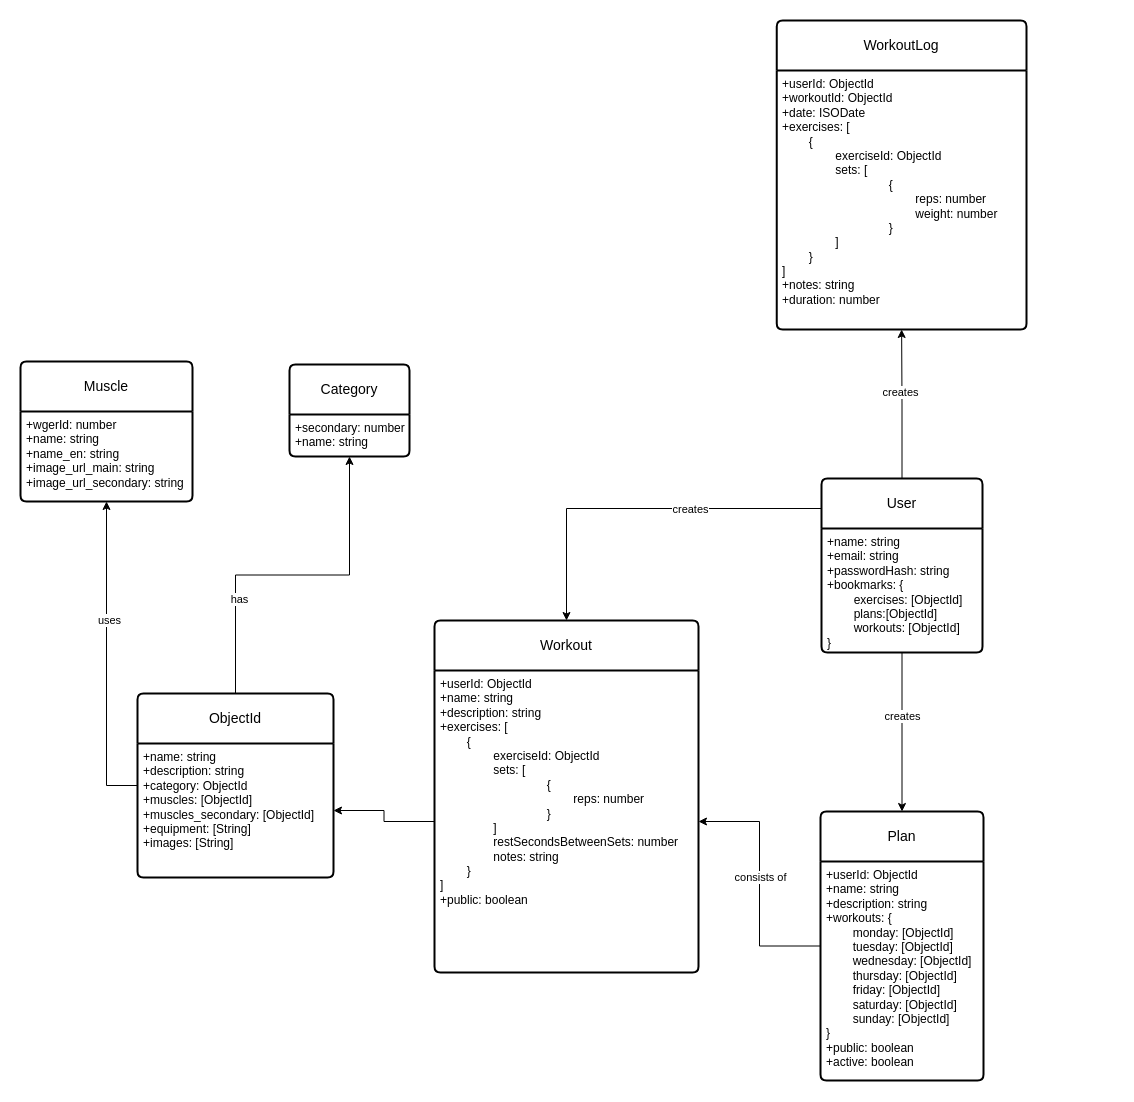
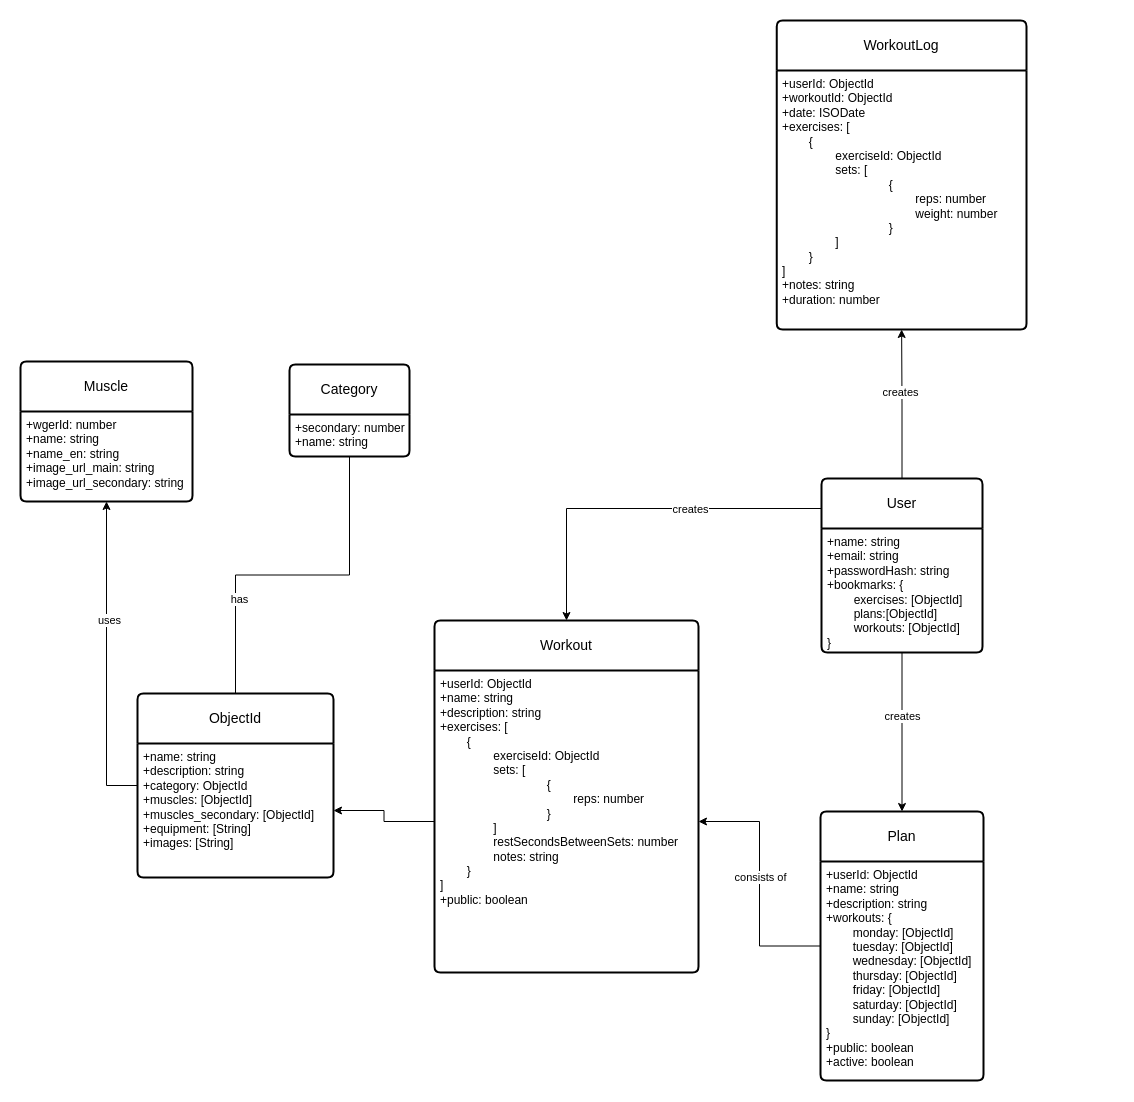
- <mxCell id="18" style="edgeStyle=orthogonalEdgeStyle;rounded=0;orthogonalLoop=1;jettySize=auto;html=1;exitX=0.5;exitY=0;exitDx=0;exitDy=0;entryX=0.5;entryY=1;entryDx=0;entryDy=0;" parent="1" source="22" target="25" edge="1"><mxGeometry relative="1" as="geometry" /></mxCell>
+ <mxCell id="18" style="edgeStyle=orthogonalEdgeStyle;rounded=0;orthogonalLoop=1;jettySize=auto;html=1;exitX=0.5;exitY=0;exitDx=0;exitDy=0;entryX=0.5;entryY=1;entryDx=0;entryDy=0;endArrow=none;" parent="1" source="22" target="25" edge="1"><mxGeometry relative="1" as="geometry" /></mxCell>
